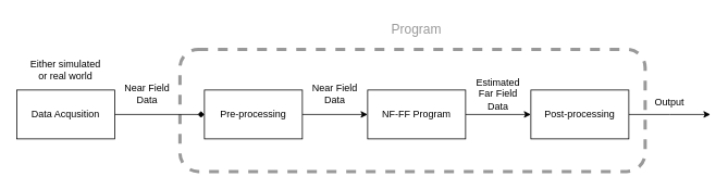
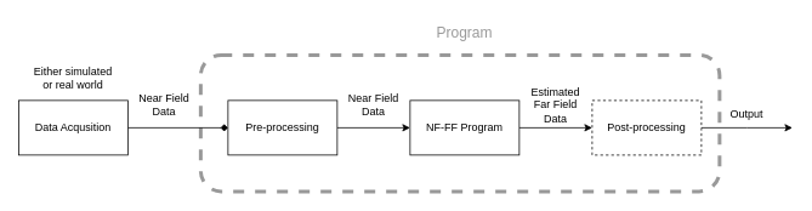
- <mxCell id="10" value="Post-processing" style="rounded=0;whiteSpace=wrap;html=1;" vertex="1" parent="1"><mxGeometry x="650" y="110" width="120" height="60" as="geometry" /></mxCell>
+ <mxCell id="10" value="Post-processing" style="rounded=0;whiteSpace=wrap;html=1;dashed=1;" vertex="1" parent="1"><mxGeometry x="650" y="110" width="120" height="60" as="geometry" /></mxCell>
